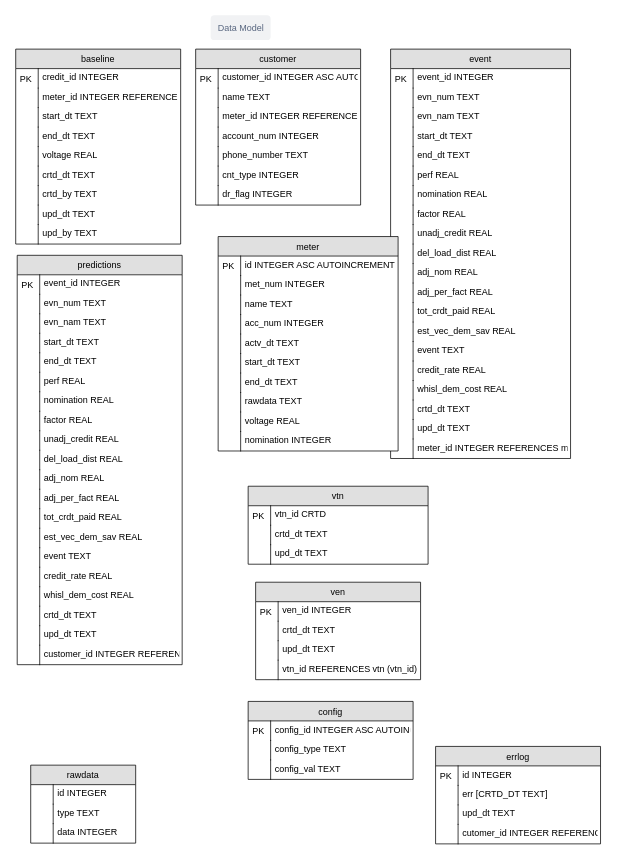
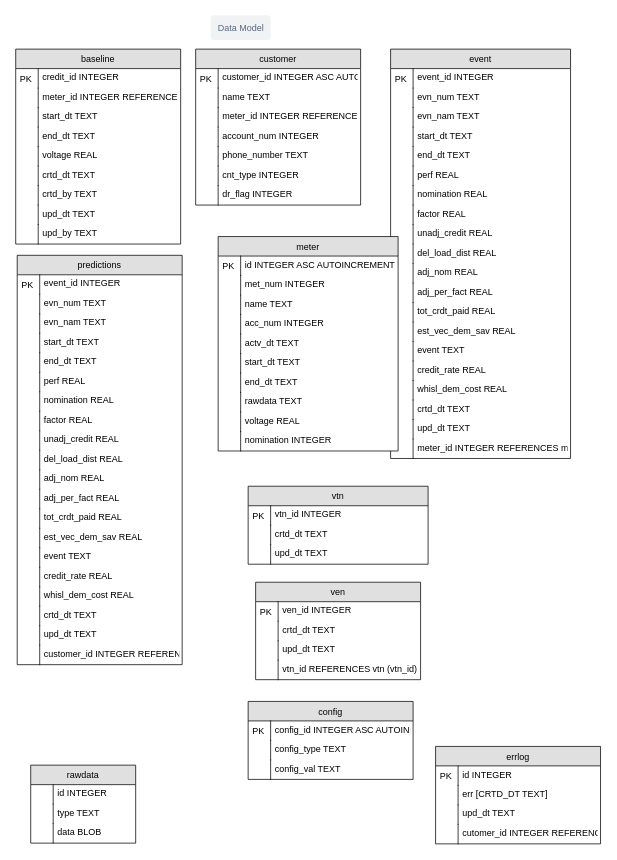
- <mxCell id="172" value="vtn_id  CRTD " style="shape=partialRectangle;top=0;left=0;right=0;bottom=0;align=left;verticalAlign=top;spacingTop=-2;fillColor=none;spacingLeft=34;spacingRight=4;overflow=hidden;rotatable=0;points=[[0,0.5],[1,0.5]];portConstraint=eastwest;dropTarget=0;" parent="171" vertex="1"><mxGeometry y="26" width="240" height="26" as="geometry" /></mxCell>
+ <mxCell id="172" value="vtn_id  INTEGER " style="shape=partialRectangle;top=0;left=0;right=0;bottom=0;align=left;verticalAlign=top;spacingTop=-2;fillColor=none;spacingLeft=34;spacingRight=4;overflow=hidden;rotatable=0;points=[[0,0.5],[1,0.5]];portConstraint=eastwest;dropTarget=0;" parent="171" vertex="1"><mxGeometry y="26" width="240" height="26" as="geometry" /></mxCell>
- <mxCell id="160" value="data INTEGER" style="shape=partialRectangle;top=0;left=0;right=0;bottom=0;align=left;verticalAlign=top;spacingTop=-2;fillColor=none;spacingLeft=34;spacingRight=4;overflow=hidden;rotatable=0;points=[[0,0.5],[1,0.5]];portConstraint=eastwest;dropTarget=0;" parent="155" vertex="1"><mxGeometry y="78" width="140" height="26" as="geometry" /></mxCell>
+ <mxCell id="160" value="data BLOB" style="shape=partialRectangle;top=0;left=0;right=0;bottom=0;align=left;verticalAlign=top;spacingTop=-2;fillColor=none;spacingLeft=34;spacingRight=4;overflow=hidden;rotatable=0;points=[[0,0.5],[1,0.5]];portConstraint=eastwest;dropTarget=0;" parent="155" vertex="1"><mxGeometry y="78" width="140" height="26" as="geometry" /></mxCell>
